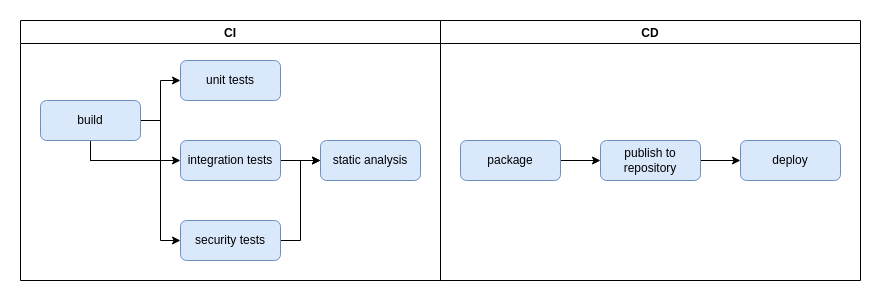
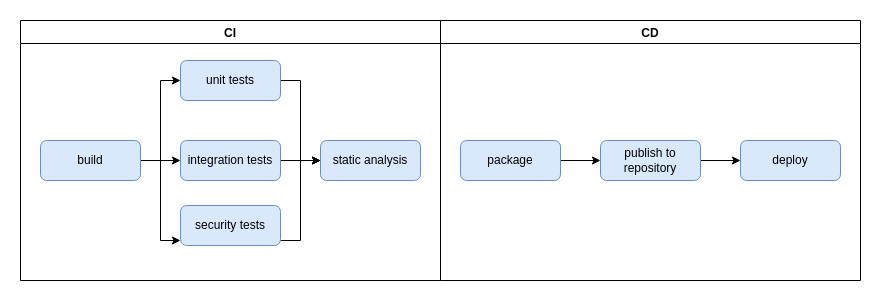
+ <mxCell id="7" style="edgeStyle=orthogonalEdgeStyle;rounded=0;orthogonalLoop=1;jettySize=auto;html=1;" parent="2" source="8" target="13" edge="1"><mxGeometry relative="1" as="geometry"><Array as="points"><mxPoint x="280" y="60" /><mxPoint x="280" y="140" /></Array></mxGeometry></mxCell>
- <mxCell id="6" value="build" style="rounded=1;whiteSpace=wrap;html=1;fillColor=#dae8fc;strokeColor=#6c8ebf;" parent="2" vertex="1"><mxGeometry x="20" y="80" width="100" height="40" as="geometry" /></mxCell>
+ <mxCell id="6" value="build" style="rounded=1;whiteSpace=wrap;html=1;fillColor=#dae8fc;strokeColor=#6c8ebf;" parent="2" vertex="1"><mxGeometry x="20" y="120" width="100" height="40" as="geometry" /></mxCell>
- <mxCell id="12" value="security tests" style="rounded=1;whiteSpace=wrap;html=1;fillColor=#dae8fc;strokeColor=#6c8ebf;" parent="2" vertex="1"><mxGeometry x="160" y="200" width="100" height="40" as="geometry" /></mxCell>
+ <mxCell id="12" value="security tests" style="rounded=1;whiteSpace=wrap;html=1;fillColor=#dae8fc;strokeColor=#6c8ebf;" parent="2" vertex="1"><mxGeometry x="160" y="185" width="100" height="40" as="geometry" /></mxCell>
